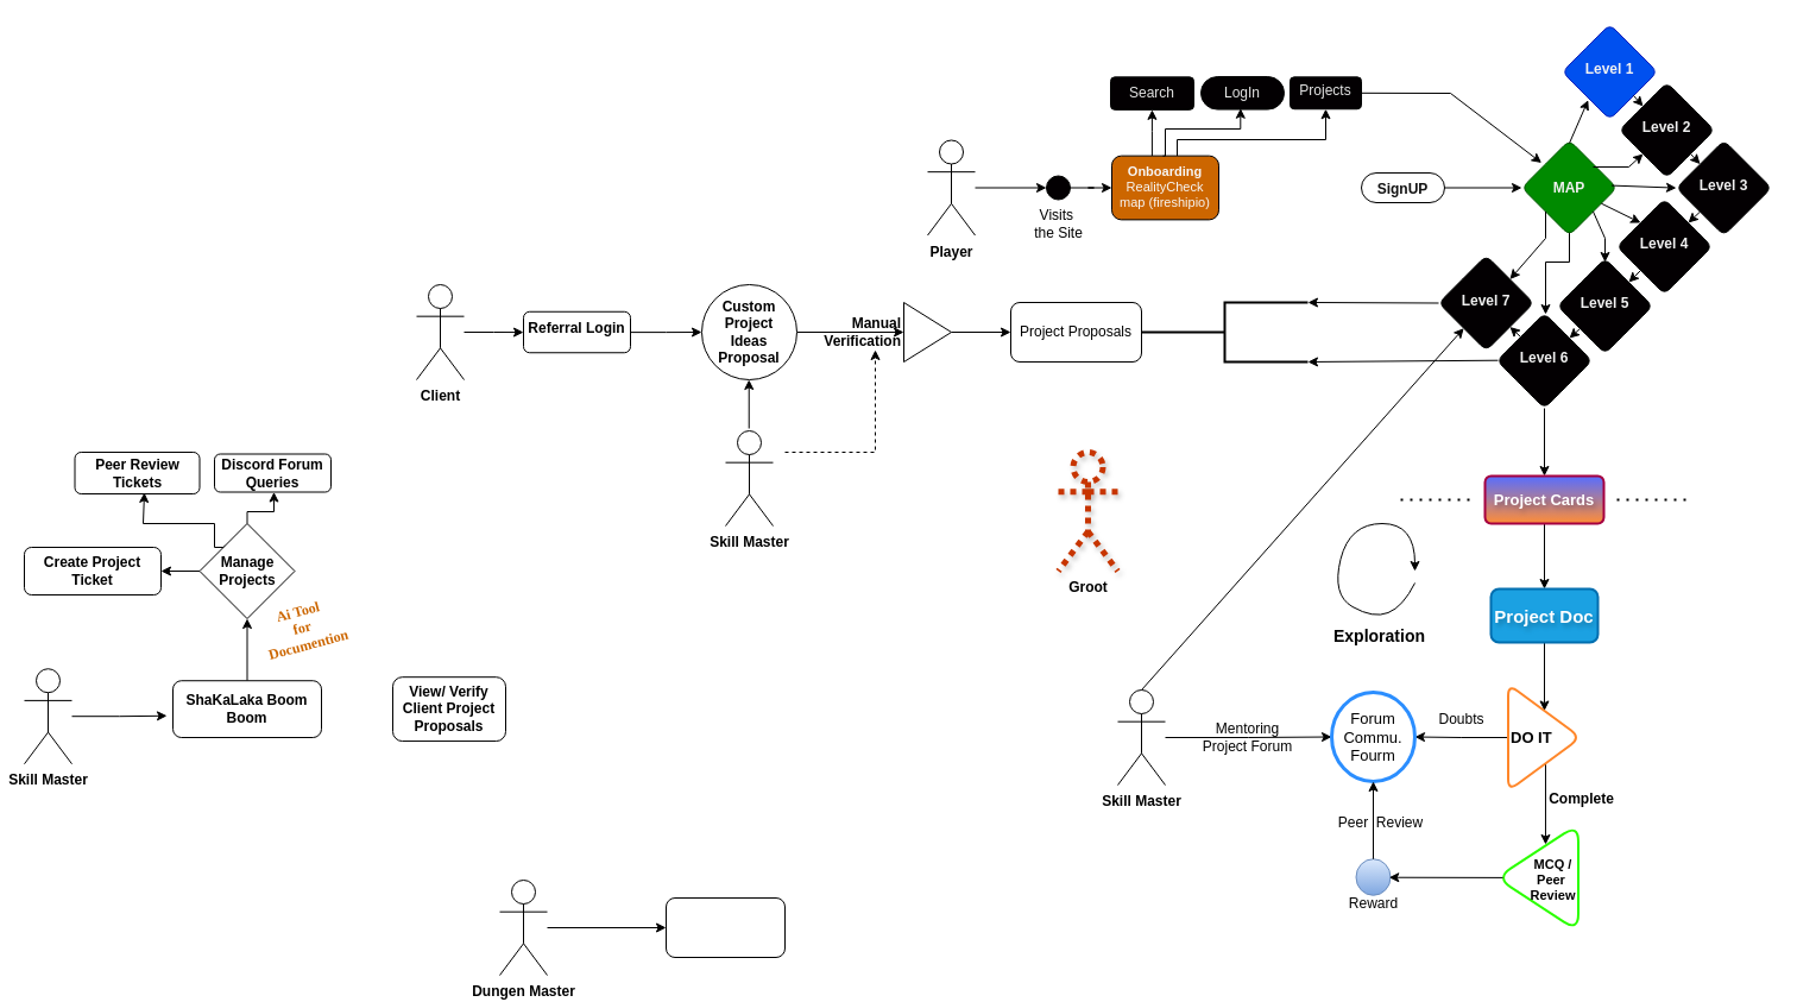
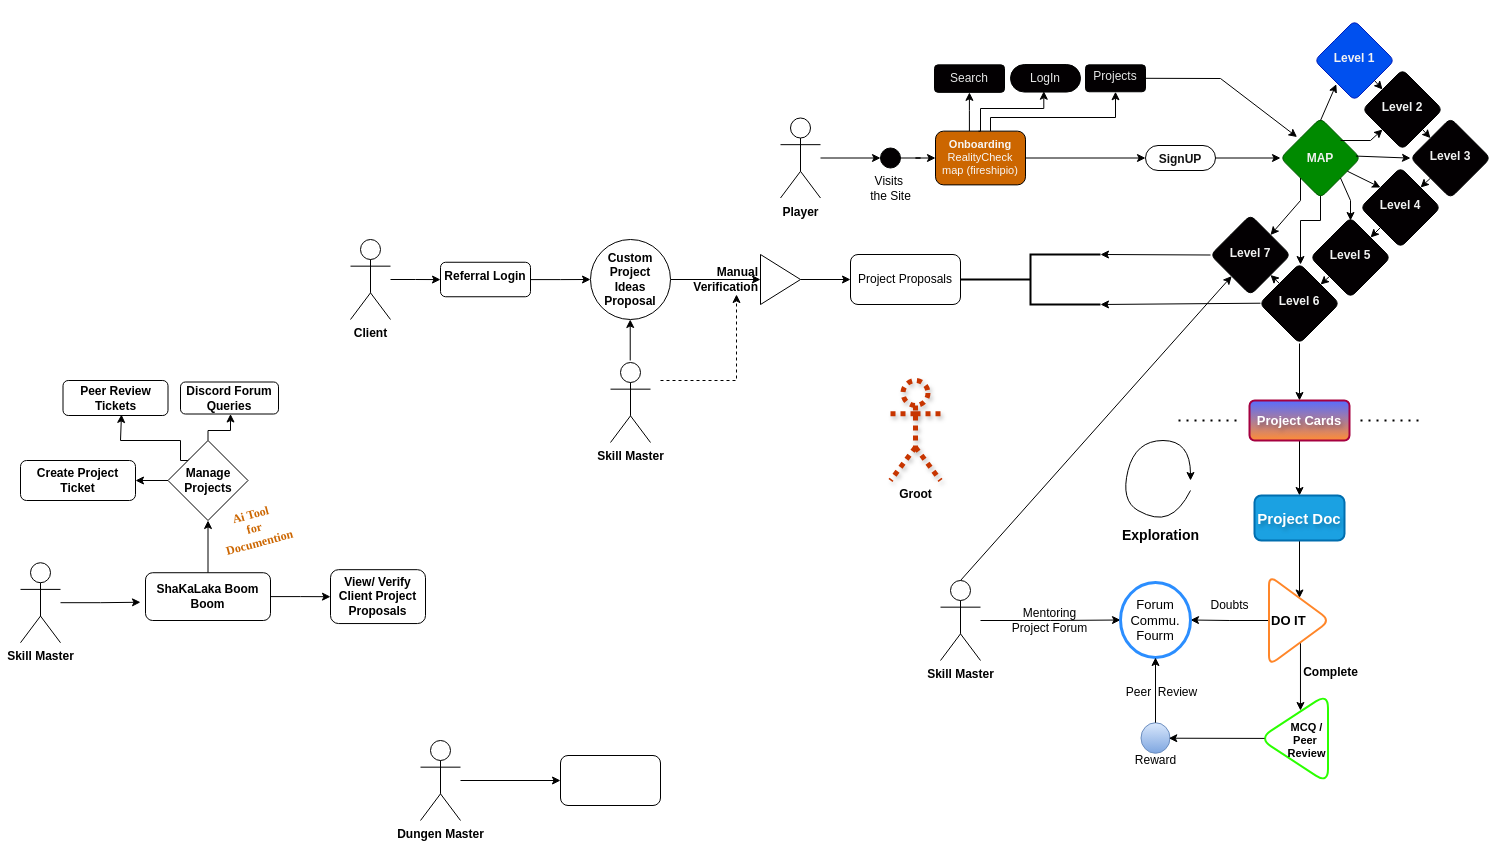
+ <mxCell id="14" value="" style="edgeStyle=orthogonalEdgeStyle;rounded=0;orthogonalLoop=1;jettySize=auto;html=1;" parent="1" source="16" target="20" edge="1"><mxGeometry relative="1" as="geometry" /></mxCell>
+ <mxCell id="84" value="" style="edgeStyle=orthogonalEdgeStyle;rounded=0;orthogonalLoop=1;jettySize=auto;html=1;" edge="1" parent="1" source="86" target="87"><mxGeometry relative="1" as="geometry" /></mxCell>
